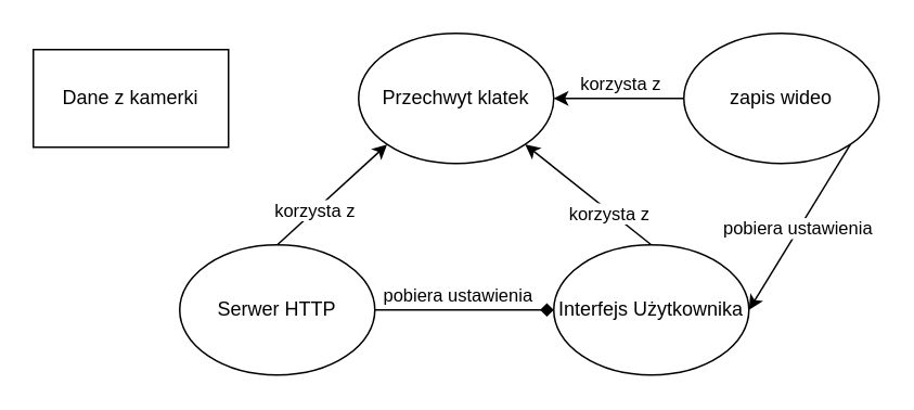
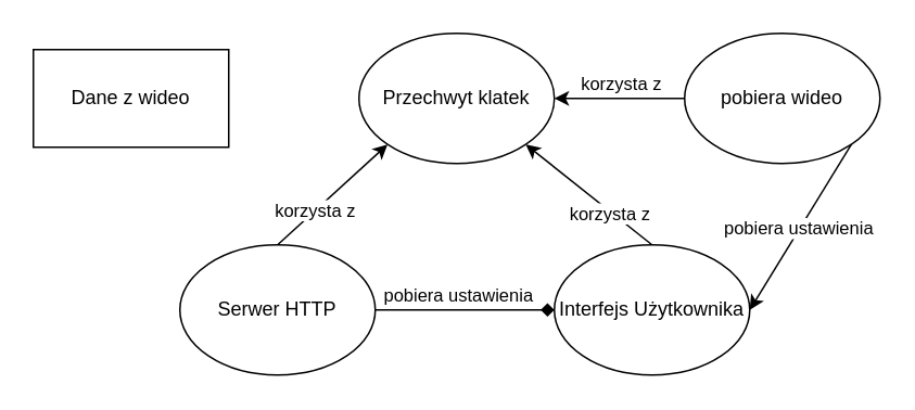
- <mxCell id="5" value="Dane z kamerki" style="rounded=0;whiteSpace=wrap;html=1;" vertex="1" parent="1"><mxGeometry x="20" y="30" width="120" height="60" as="geometry" /></mxCell>
+ <mxCell id="5" value="Dane z wideo" style="rounded=0;whiteSpace=wrap;html=1;" vertex="1" parent="1"><mxGeometry x="20" y="30" width="120" height="60" as="geometry" /></mxCell>
- <mxCell id="3" value="zapis wideo" style="ellipse;whiteSpace=wrap;html=1;" vertex="1" parent="1"><mxGeometry x="420" y="20" width="120" height="80" as="geometry" /></mxCell>
+ <mxCell id="3" value="pobiera wideo" style="ellipse;whiteSpace=wrap;html=1;" vertex="1" parent="1"><mxGeometry x="420" y="20" width="120" height="80" as="geometry" /></mxCell>
